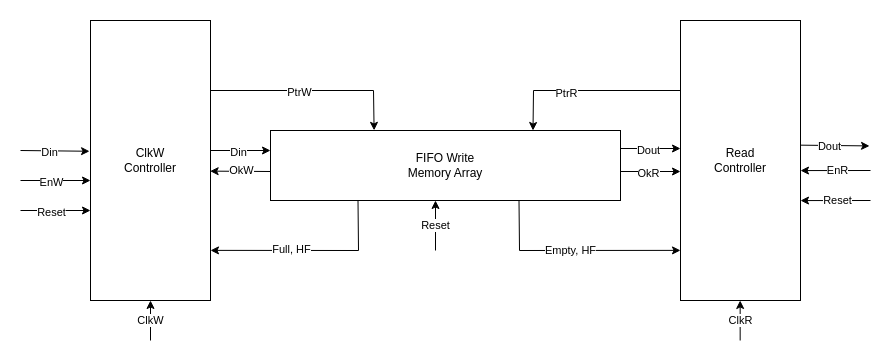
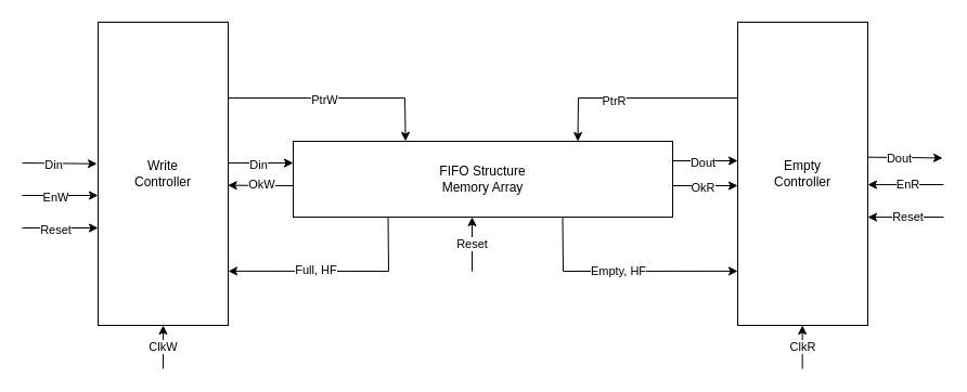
- <mxCell id="2" value="ClkW&lt;br&gt;Controller" style="rounded=0;whiteSpace=wrap;html=1;" vertex="1" parent="1"><mxGeometry x="90" y="20" width="120" height="280" as="geometry" /></mxCell>
+ <mxCell id="2" value="Write&lt;br&gt;Controller" style="rounded=0;whiteSpace=wrap;html=1;" vertex="1" parent="1"><mxGeometry x="90" y="20" width="120" height="280" as="geometry" /></mxCell>
- <mxCell id="3" value="Read&lt;br&gt;Controller" style="rounded=0;whiteSpace=wrap;html=1;" vertex="1" parent="1"><mxGeometry x="680" y="20" width="120" height="280" as="geometry" /></mxCell>
+ <mxCell id="3" value="Empty&lt;br&gt;Controller" style="rounded=0;whiteSpace=wrap;html=1;" vertex="1" parent="1"><mxGeometry x="680" y="20" width="120" height="280" as="geometry" /></mxCell>
- <mxCell id="4" value="FIFO Write&lt;br&gt;Memory Array" style="rounded=0;whiteSpace=wrap;html=1;" vertex="1" parent="1"><mxGeometry x="270" y="130" width="350" height="70" as="geometry" /></mxCell>
+ <mxCell id="4" value="FIFO Structure&lt;br&gt;Memory Array" style="rounded=0;whiteSpace=wrap;html=1;" vertex="1" parent="1"><mxGeometry x="270" y="130" width="350" height="70" as="geometry" /></mxCell>
